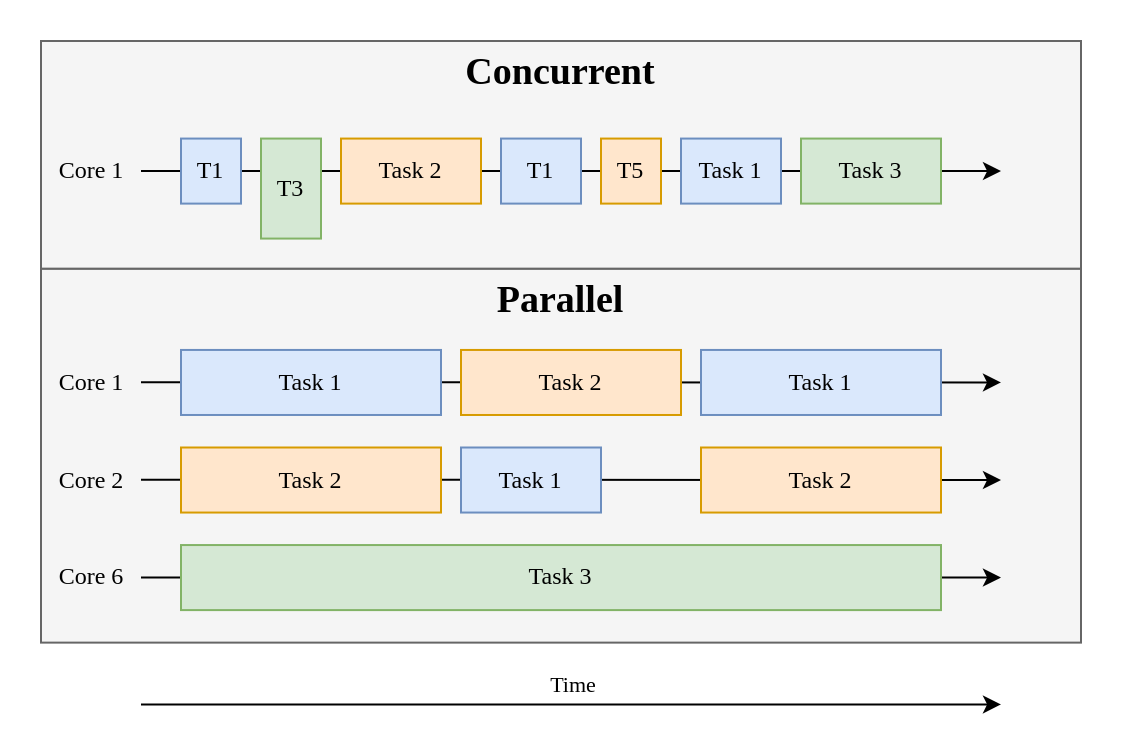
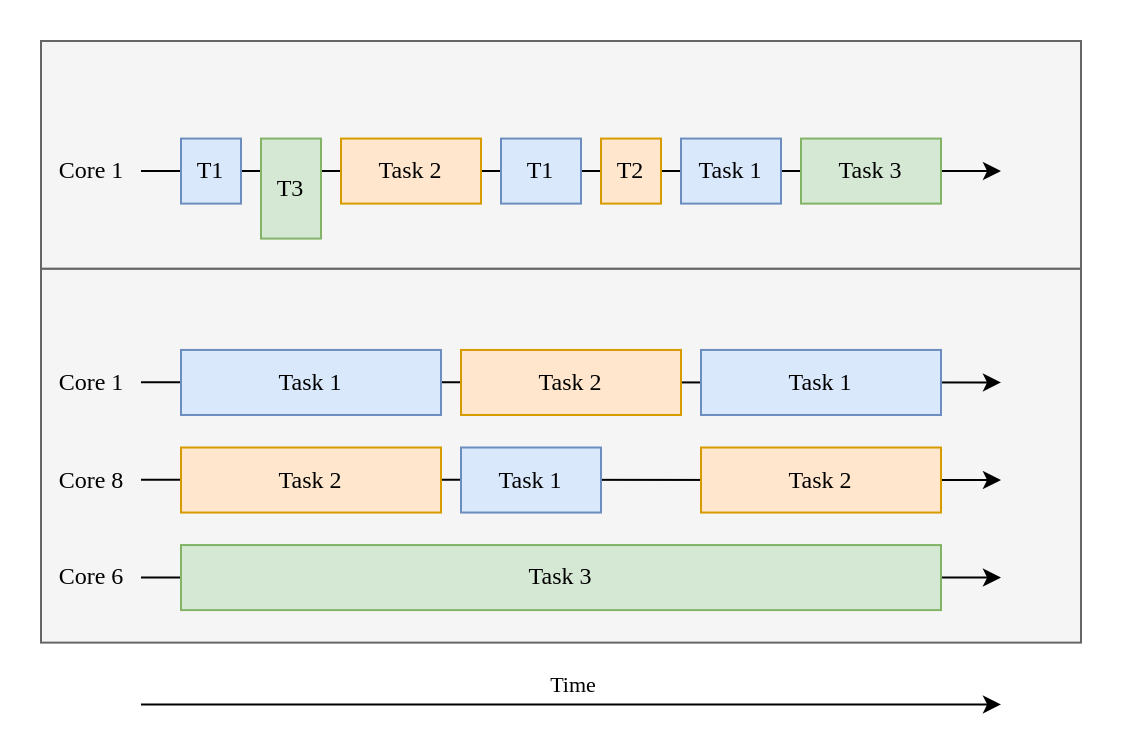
- <mxCell id="15" value="Concurrent" style="text;whiteSpace=wrap;html=1;fontSize=19;fontFamily=IBM Plex Sans;fontSource=https%3A%2F%2Ffonts.googleapis.com%2Fcss%3Ffamily%3DIBM%2BPlex%2BSans;fontStyle=1;verticalAlign=middle;align=center;" parent="1" vertex="1"><mxGeometry width="520.0" height="32.52" as="geometry" x="20" y="20" /></mxCell>
- <mxCell id="9" value="T5" style="rounded=0;whiteSpace=wrap;html=1;fillColor=#ffe6cc;strokeColor=#d79b00;fontFamily=IBM Plex Sans;fontSource=https%3A%2F%2Ffonts.googleapis.com%2Fcss%3Ffamily%3DIBM%2BPlex%2BSans;" parent="1" vertex="1"><mxGeometry x="300" y="68.78" width="30.0" height="32.52" as="geometry" /></mxCell>
+ <mxCell id="9" value="T2" style="rounded=0;whiteSpace=wrap;html=1;fillColor=#ffe6cc;strokeColor=#d79b00;fontFamily=IBM Plex Sans;fontSource=https%3A%2F%2Ffonts.googleapis.com%2Fcss%3Ffamily%3DIBM%2BPlex%2BSans;" parent="1" vertex="1"><mxGeometry x="300" y="68.78" width="30.0" height="32.52" as="geometry" /></mxCell>
- <mxCell id="16" value="Parallel" style="text;whiteSpace=wrap;html=1;fontSize=19;fontFamily=IBM Plex Sans;fontSource=https%3A%2F%2Ffonts.googleapis.com%2Fcss%3Ffamily%3DIBM%2BPlex%2BSans;fontStyle=1;verticalAlign=middle;align=center;" parent="1" vertex="1"><mxGeometry y="133.821" width="520.0" height="32.52" as="geometry" x="20" /></mxCell>
- <mxCell id="18" value="Core 2" style="text;html=1;align=center;verticalAlign=middle;resizable=0;points=[];autosize=1;strokeColor=none;fillColor=none;fontFamily=IBM Plex Sans;fontSource=https%3A%2F%2Ffonts.googleapis.com%2Fcss%3Ffamily%3DIBM%2BPlex%2BSans;" parent="1" vertex="1"><mxGeometry y="229.512" width="50" height="20" as="geometry" x="20" /></mxCell>
+ <mxCell id="18" value="Core 8" style="text;html=1;align=center;verticalAlign=middle;resizable=0;points=[];autosize=1;strokeColor=none;fillColor=none;fontFamily=IBM Plex Sans;fontSource=https%3A%2F%2Ffonts.googleapis.com%2Fcss%3Ffamily%3DIBM%2BPlex%2BSans;" parent="1" vertex="1"><mxGeometry y="229.512" width="50" height="20" as="geometry" x="20" /></mxCell>
